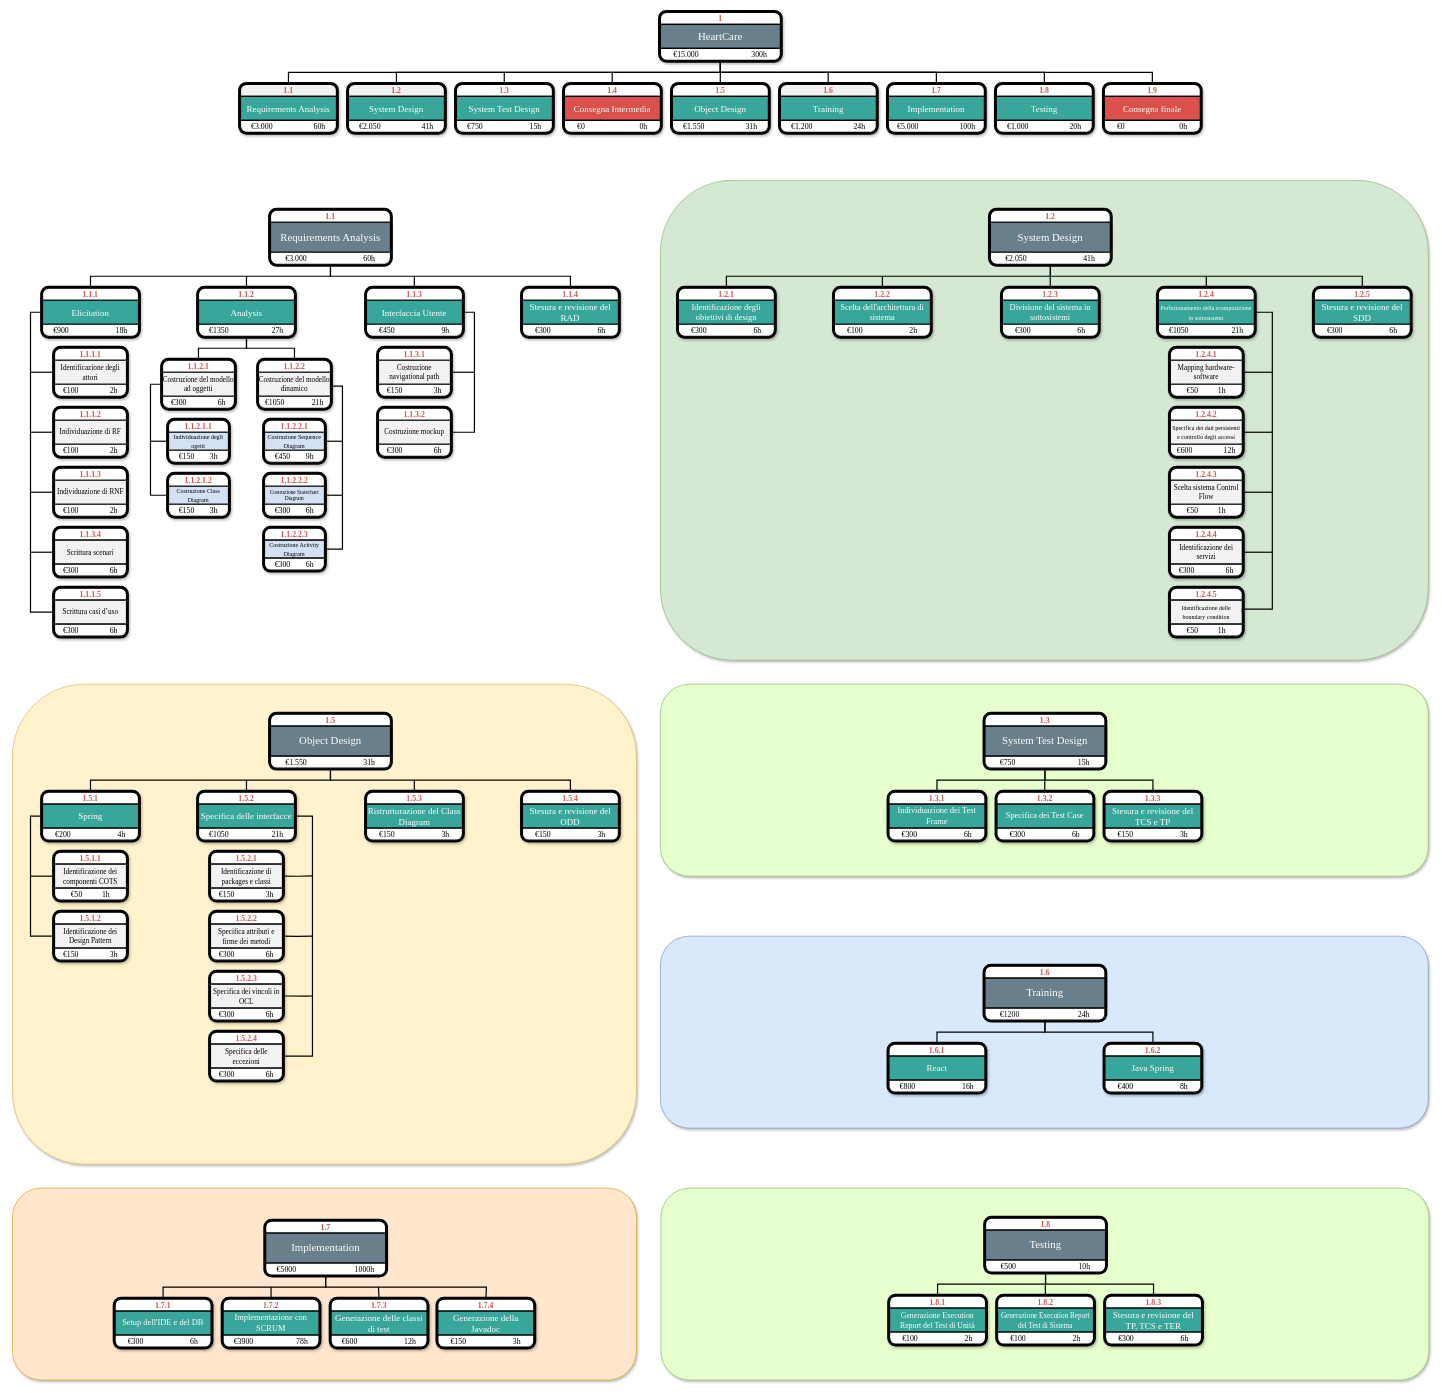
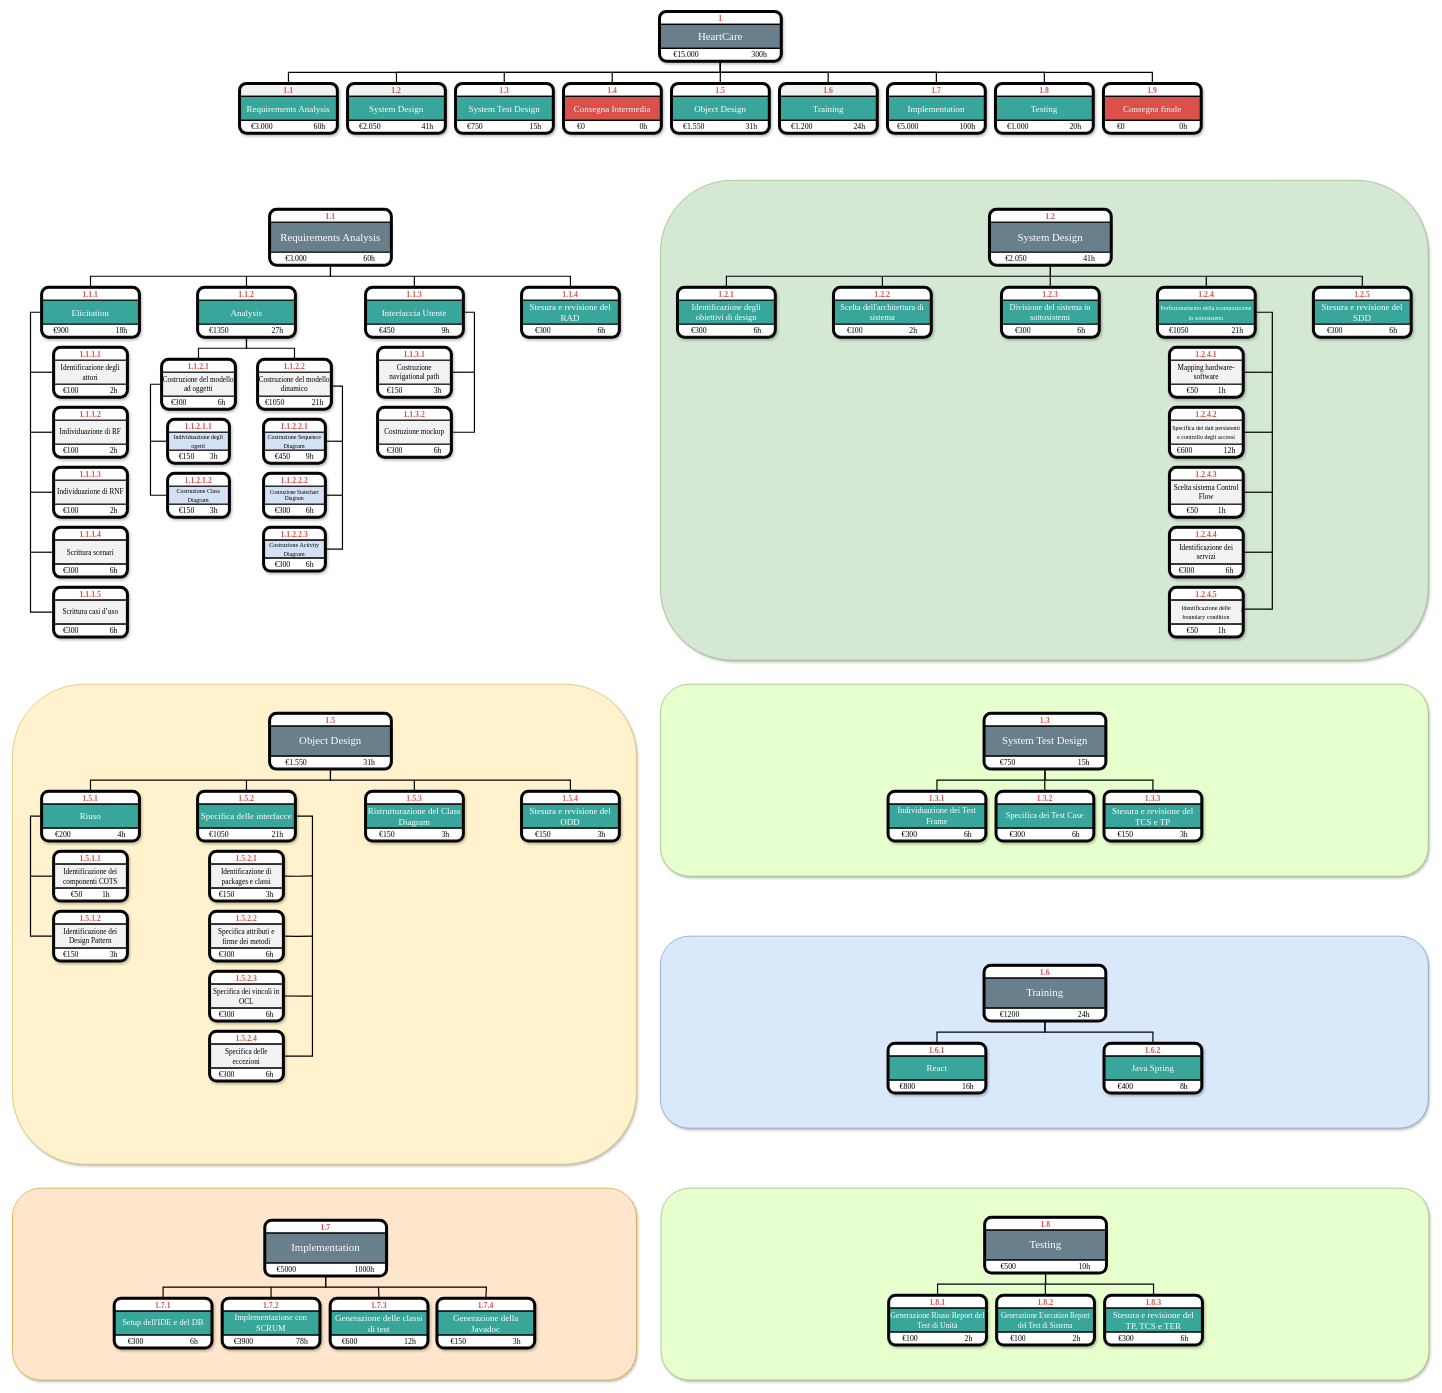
- <mxCell id="48" value="&lt;b&gt;1.1.3.4&lt;/b&gt;" style="whiteSpace=wrap;connectable=0;html=1;shape=mxgraph.basic.rect;size=10;rectStyle=rounded;bottomRightStyle=square;bottomLeftStyle=square;part=1;rounded=1;shadow=0;labelBackgroundColor=none;sketch=0;strokeColor=default;strokeWidth=2;fontFamily=Montserrat;fontSource=https%3A%2F%2Ffonts.googleapis.com%2Fcss%3Ffamily%3DMontserrat;fontSize=13;fontColor=#D9514A;fillColor=#FFFFFF;" vertex="1" parent="47"><mxGeometry width="120" height="20" as="geometry" /></mxCell>
+ <mxCell id="48" value="&lt;b&gt;1.1.1.4&lt;/b&gt;" style="whiteSpace=wrap;connectable=0;html=1;shape=mxgraph.basic.rect;size=10;rectStyle=rounded;bottomRightStyle=square;bottomLeftStyle=square;part=1;rounded=1;shadow=0;labelBackgroundColor=none;sketch=0;strokeColor=default;strokeWidth=2;fontFamily=Montserrat;fontSource=https%3A%2F%2Ffonts.googleapis.com%2Fcss%3Ffamily%3DMontserrat;fontSize=13;fontColor=#D9514A;fillColor=#FFFFFF;" vertex="1" parent="47"><mxGeometry width="120" height="20" as="geometry" /></mxCell>
- <mxCell id="367" value="&lt;span style=&quot;caret-color: rgb(255, 255, 255); color: rgb(255, 255, 255);&quot;&gt;&lt;font style=&quot;font-size: 15px;&quot;&gt;Spring&lt;/font&gt;&lt;/span&gt;" style="shape=mxgraph.bpmn.task;arcSize=0;part=1;taskMarker=abstract;connectable=0;whiteSpace=wrap;html=1;rounded=1;shadow=0;labelBackgroundColor=none;sketch=0;strokeColor=default;strokeWidth=2;fontFamily=Montserrat;fontSource=https%3A%2F%2Ffonts.googleapis.com%2Fcss%3Ffamily%3DMontserrat;fontSize=13;fontColor=#000000;fillColor=#38A69B;" vertex="1" parent="365"><mxGeometry y="20" width="160" height="40" as="geometry" /></mxCell>
+ <mxCell id="367" value="&lt;span style=&quot;caret-color: rgb(255, 255, 255); color: rgb(255, 255, 255);&quot;&gt;&lt;font style=&quot;font-size: 15px;&quot;&gt;Riuso&lt;/font&gt;&lt;/span&gt;" style="shape=mxgraph.bpmn.task;arcSize=0;part=1;taskMarker=abstract;connectable=0;whiteSpace=wrap;html=1;rounded=1;shadow=0;labelBackgroundColor=none;sketch=0;strokeColor=default;strokeWidth=2;fontFamily=Montserrat;fontSource=https%3A%2F%2Ffonts.googleapis.com%2Fcss%3Ffamily%3DMontserrat;fontSize=13;fontColor=#000000;fillColor=#38A69B;" vertex="1" parent="365"><mxGeometry y="20" width="160" height="40" as="geometry" /></mxCell>
- <mxCell id="521" value="&lt;font color=&quot;#ffffff&quot;&gt;Generazione Execution Report del Test di Unità&lt;/font&gt;" style="shape=mxgraph.bpmn.task;arcSize=0;part=1;taskMarker=abstract;connectable=1;whiteSpace=wrap;html=1;rounded=1;shadow=0;labelBackgroundColor=none;sketch=0;strokeColor=default;strokeWidth=2;fontFamily=Montserrat;fontSource=https%3A%2F%2Ffonts.googleapis.com%2Fcss%3Ffamily%3DMontserrat;fontSize=13;fontColor=#000000;fillColor=#38A69B;movable=1;resizable=1;rotatable=1;deletable=1;editable=1;locked=0;" vertex="1" parent="519"><mxGeometry y="20" width="160" height="40" as="geometry" /></mxCell>
+ <mxCell id="521" value="&lt;font color=&quot;#ffffff&quot;&gt;Generazione Riuso Report del Test di Unità&lt;/font&gt;" style="shape=mxgraph.bpmn.task;arcSize=0;part=1;taskMarker=abstract;connectable=1;whiteSpace=wrap;html=1;rounded=1;shadow=0;labelBackgroundColor=none;sketch=0;strokeColor=default;strokeWidth=2;fontFamily=Montserrat;fontSource=https%3A%2F%2Ffonts.googleapis.com%2Fcss%3Ffamily%3DMontserrat;fontSize=13;fontColor=#000000;fillColor=#38A69B;movable=1;resizable=1;rotatable=1;deletable=1;editable=1;locked=0;" vertex="1" parent="519"><mxGeometry y="20" width="160" height="40" as="geometry" /></mxCell>
